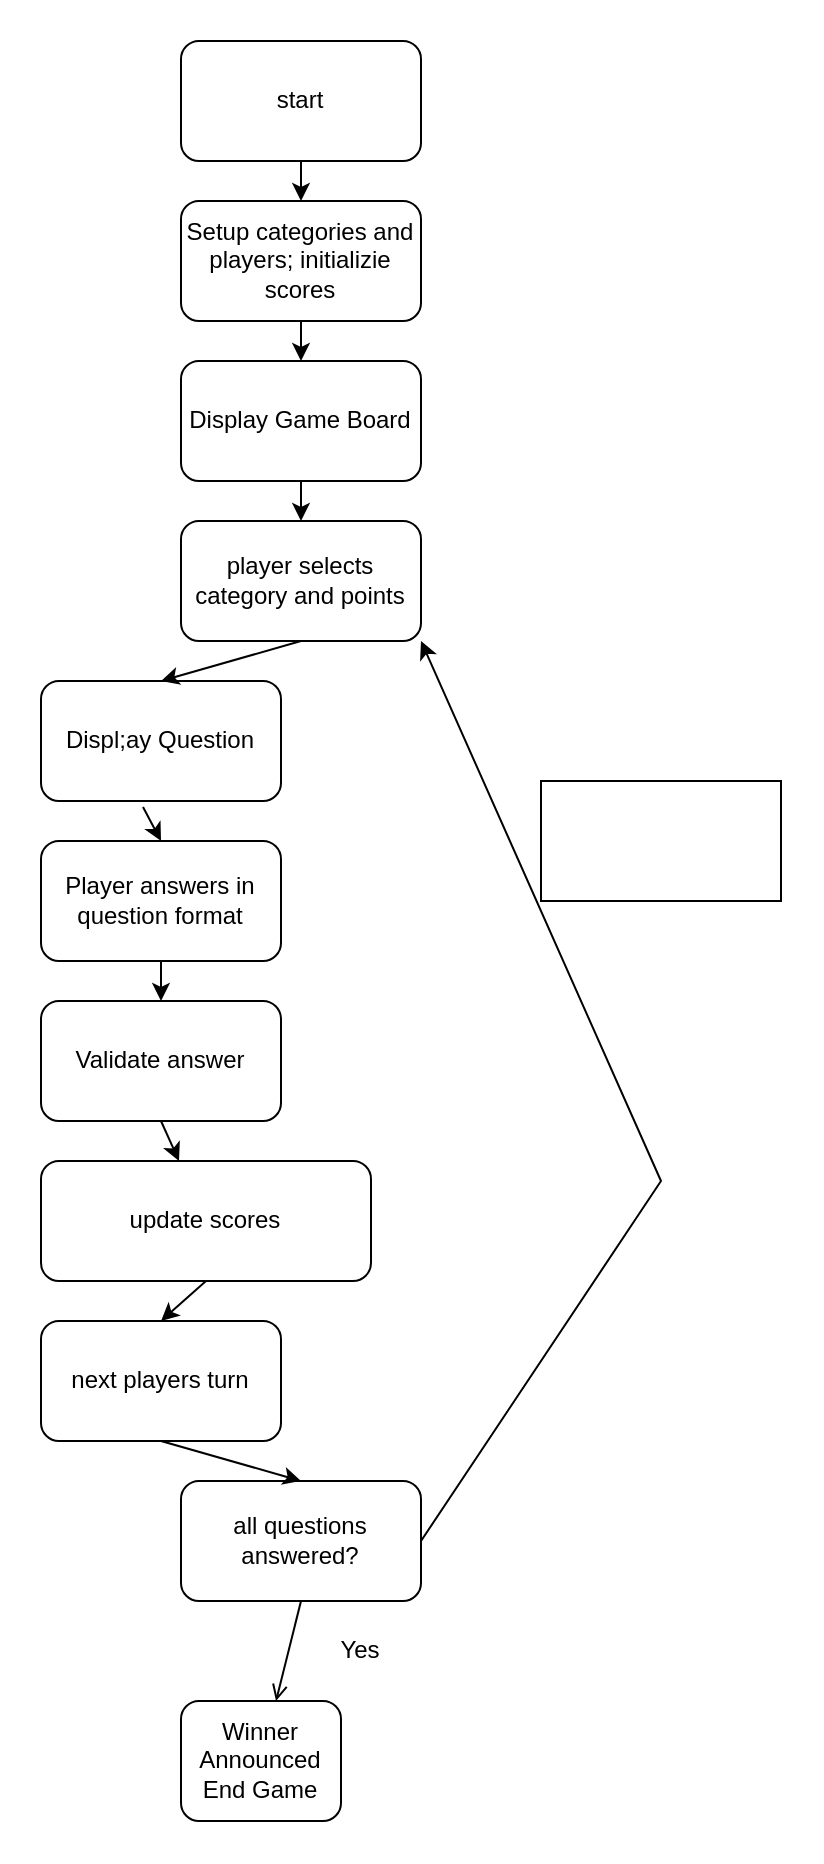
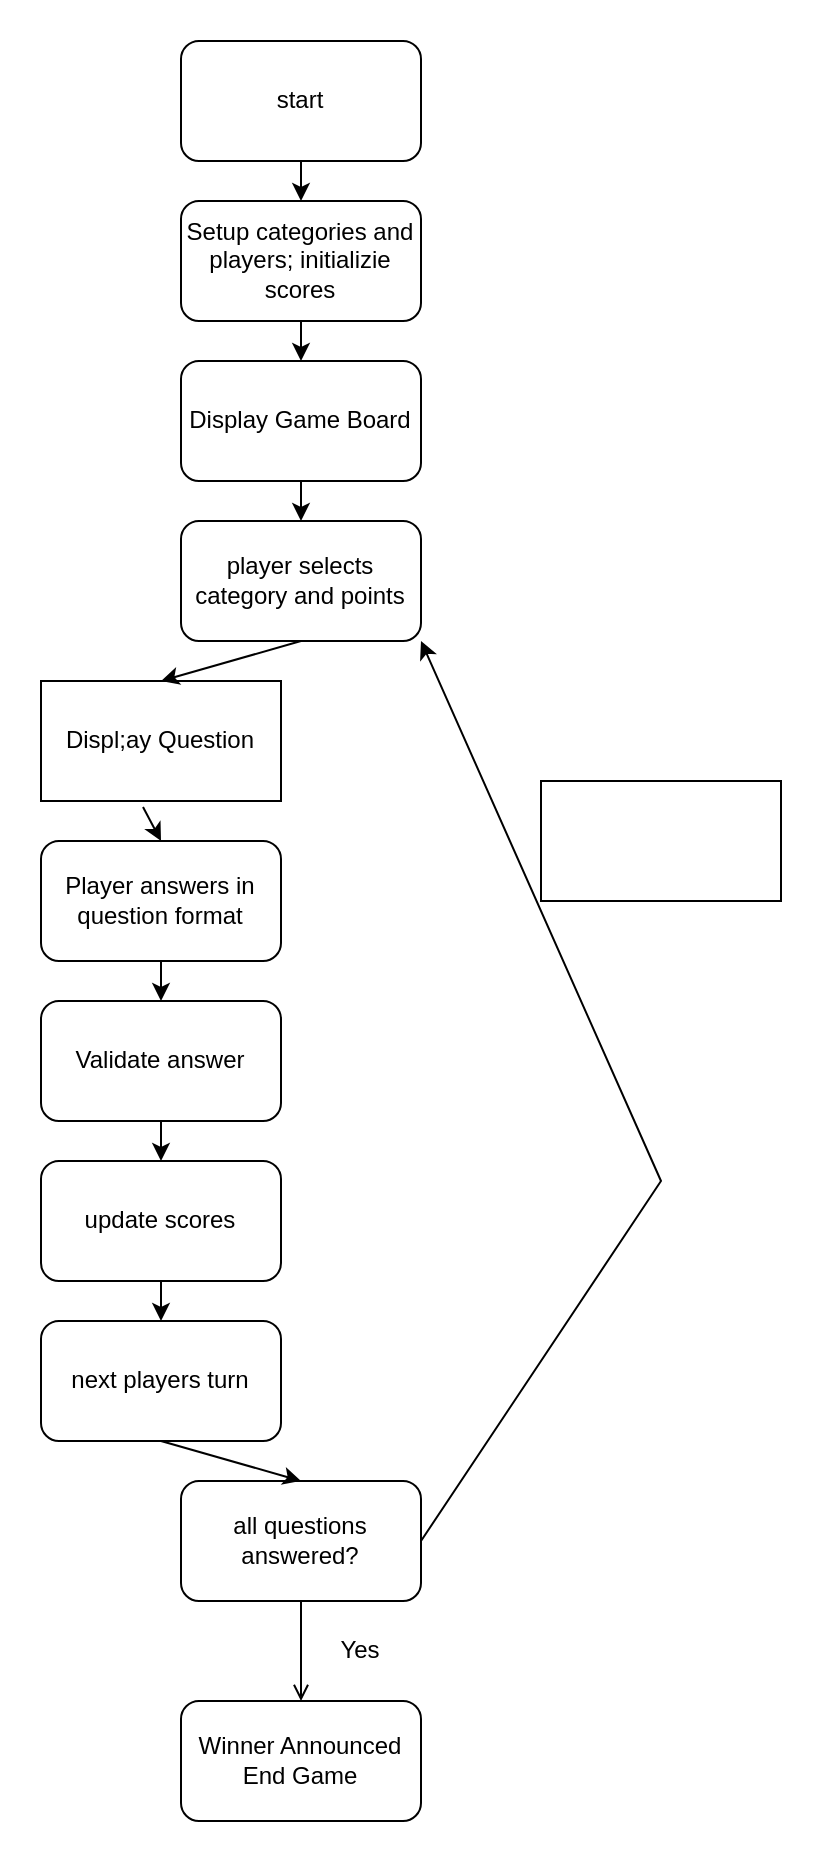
- <mxCell id="6" value="Displ;ay Question" style="rounded=1;whiteSpace=wrap;html=1;" vertex="1" parent="1"><mxGeometry x="20" y="340" width="120" height="60" as="geometry" /></mxCell>
+ <mxCell id="6" value="Displ;ay Question" style="whiteSpace=wrap;html=1;rounded=0;" vertex="1" parent="1"><mxGeometry x="20" y="340" width="120" height="60" as="geometry" /></mxCell>
- <mxCell id="9" value="update scores" style="rounded=1;whiteSpace=wrap;html=1;" vertex="1" parent="1"><mxGeometry x="20" y="580" width="165" height="60" as="geometry" /></mxCell>
+ <mxCell id="9" value="update scores" style="rounded=1;whiteSpace=wrap;html=1;" vertex="1" parent="1"><mxGeometry x="20" y="580" width="120" height="60" as="geometry" /></mxCell>
- <mxCell id="12" value="Winner Announced End Game" style="rounded=1;whiteSpace=wrap;html=1;" vertex="1" parent="1"><mxGeometry x="90" y="850" width="80" height="60" as="geometry" /></mxCell>
+ <mxCell id="12" value="Winner Announced End Game" style="rounded=1;whiteSpace=wrap;html=1;" vertex="1" parent="1"><mxGeometry x="90" y="850" width="120" height="60" as="geometry" /></mxCell>
